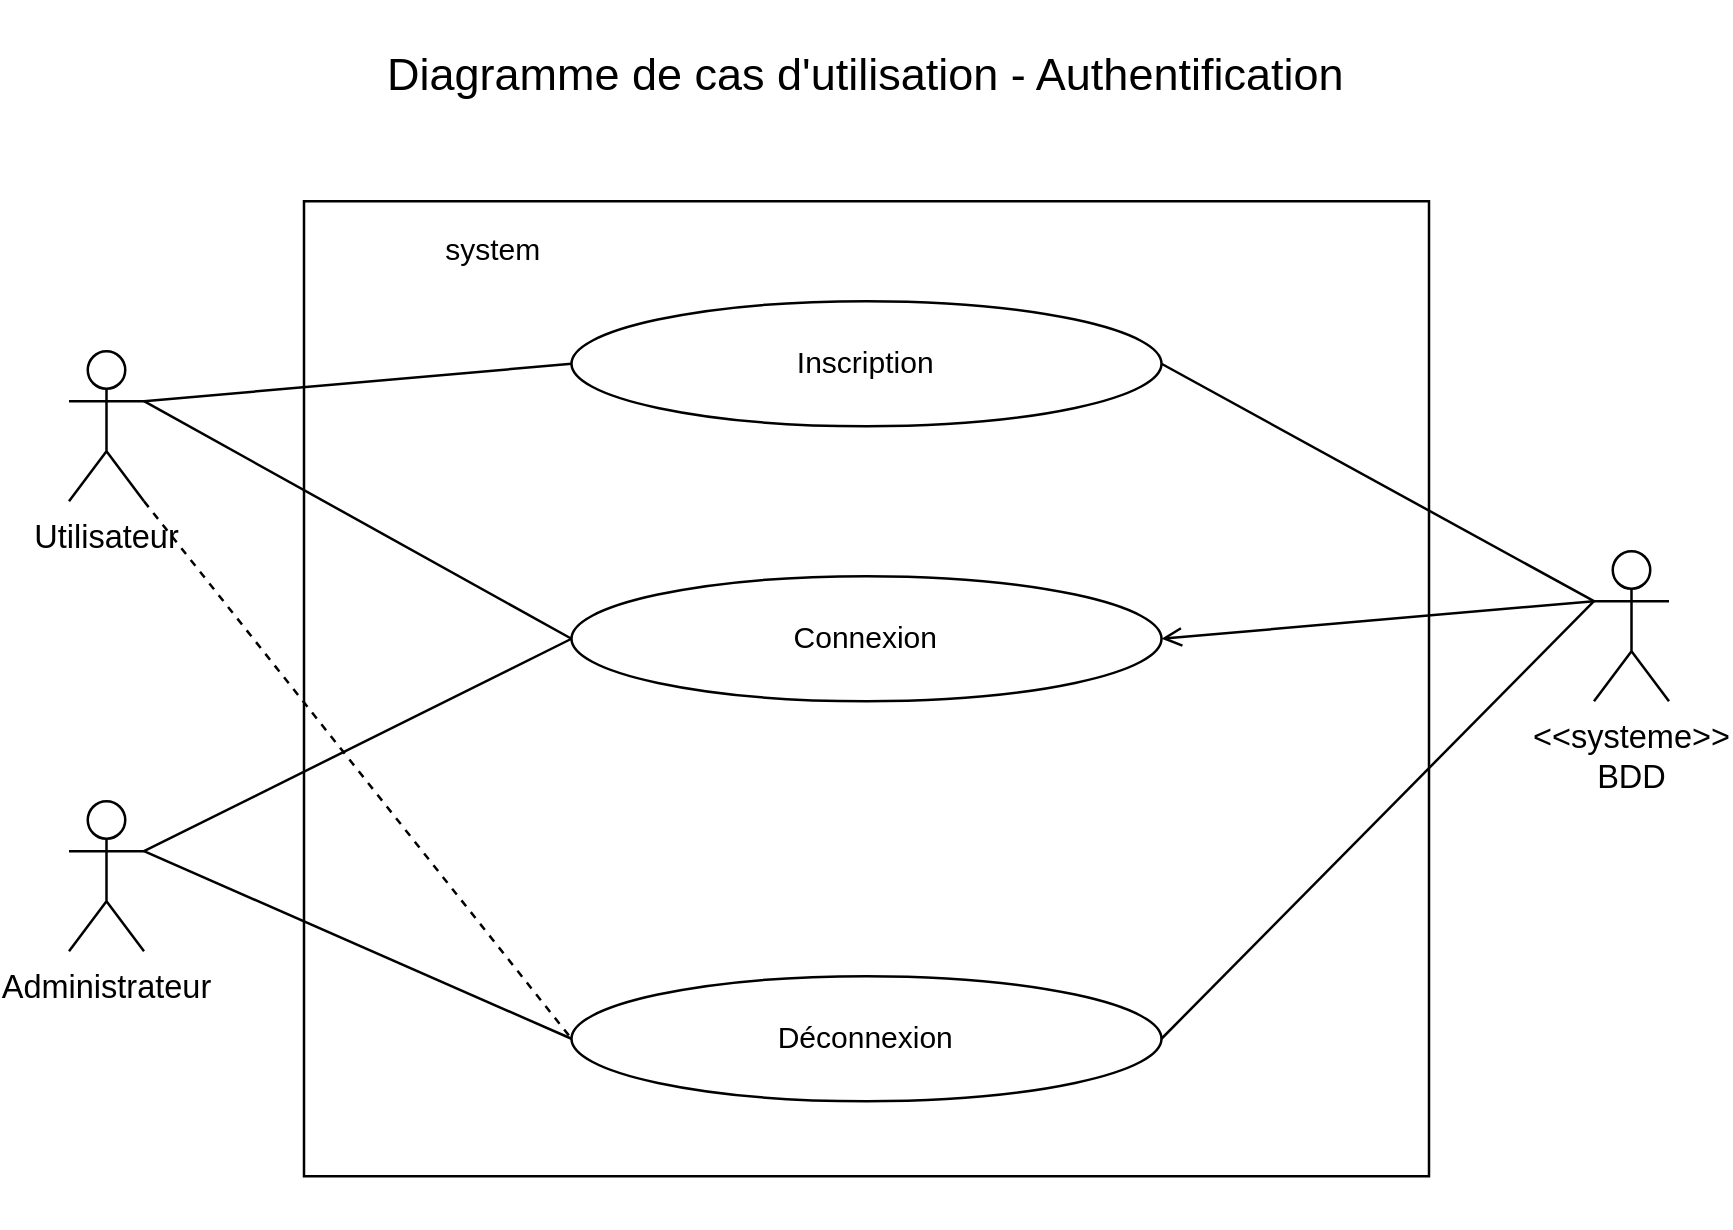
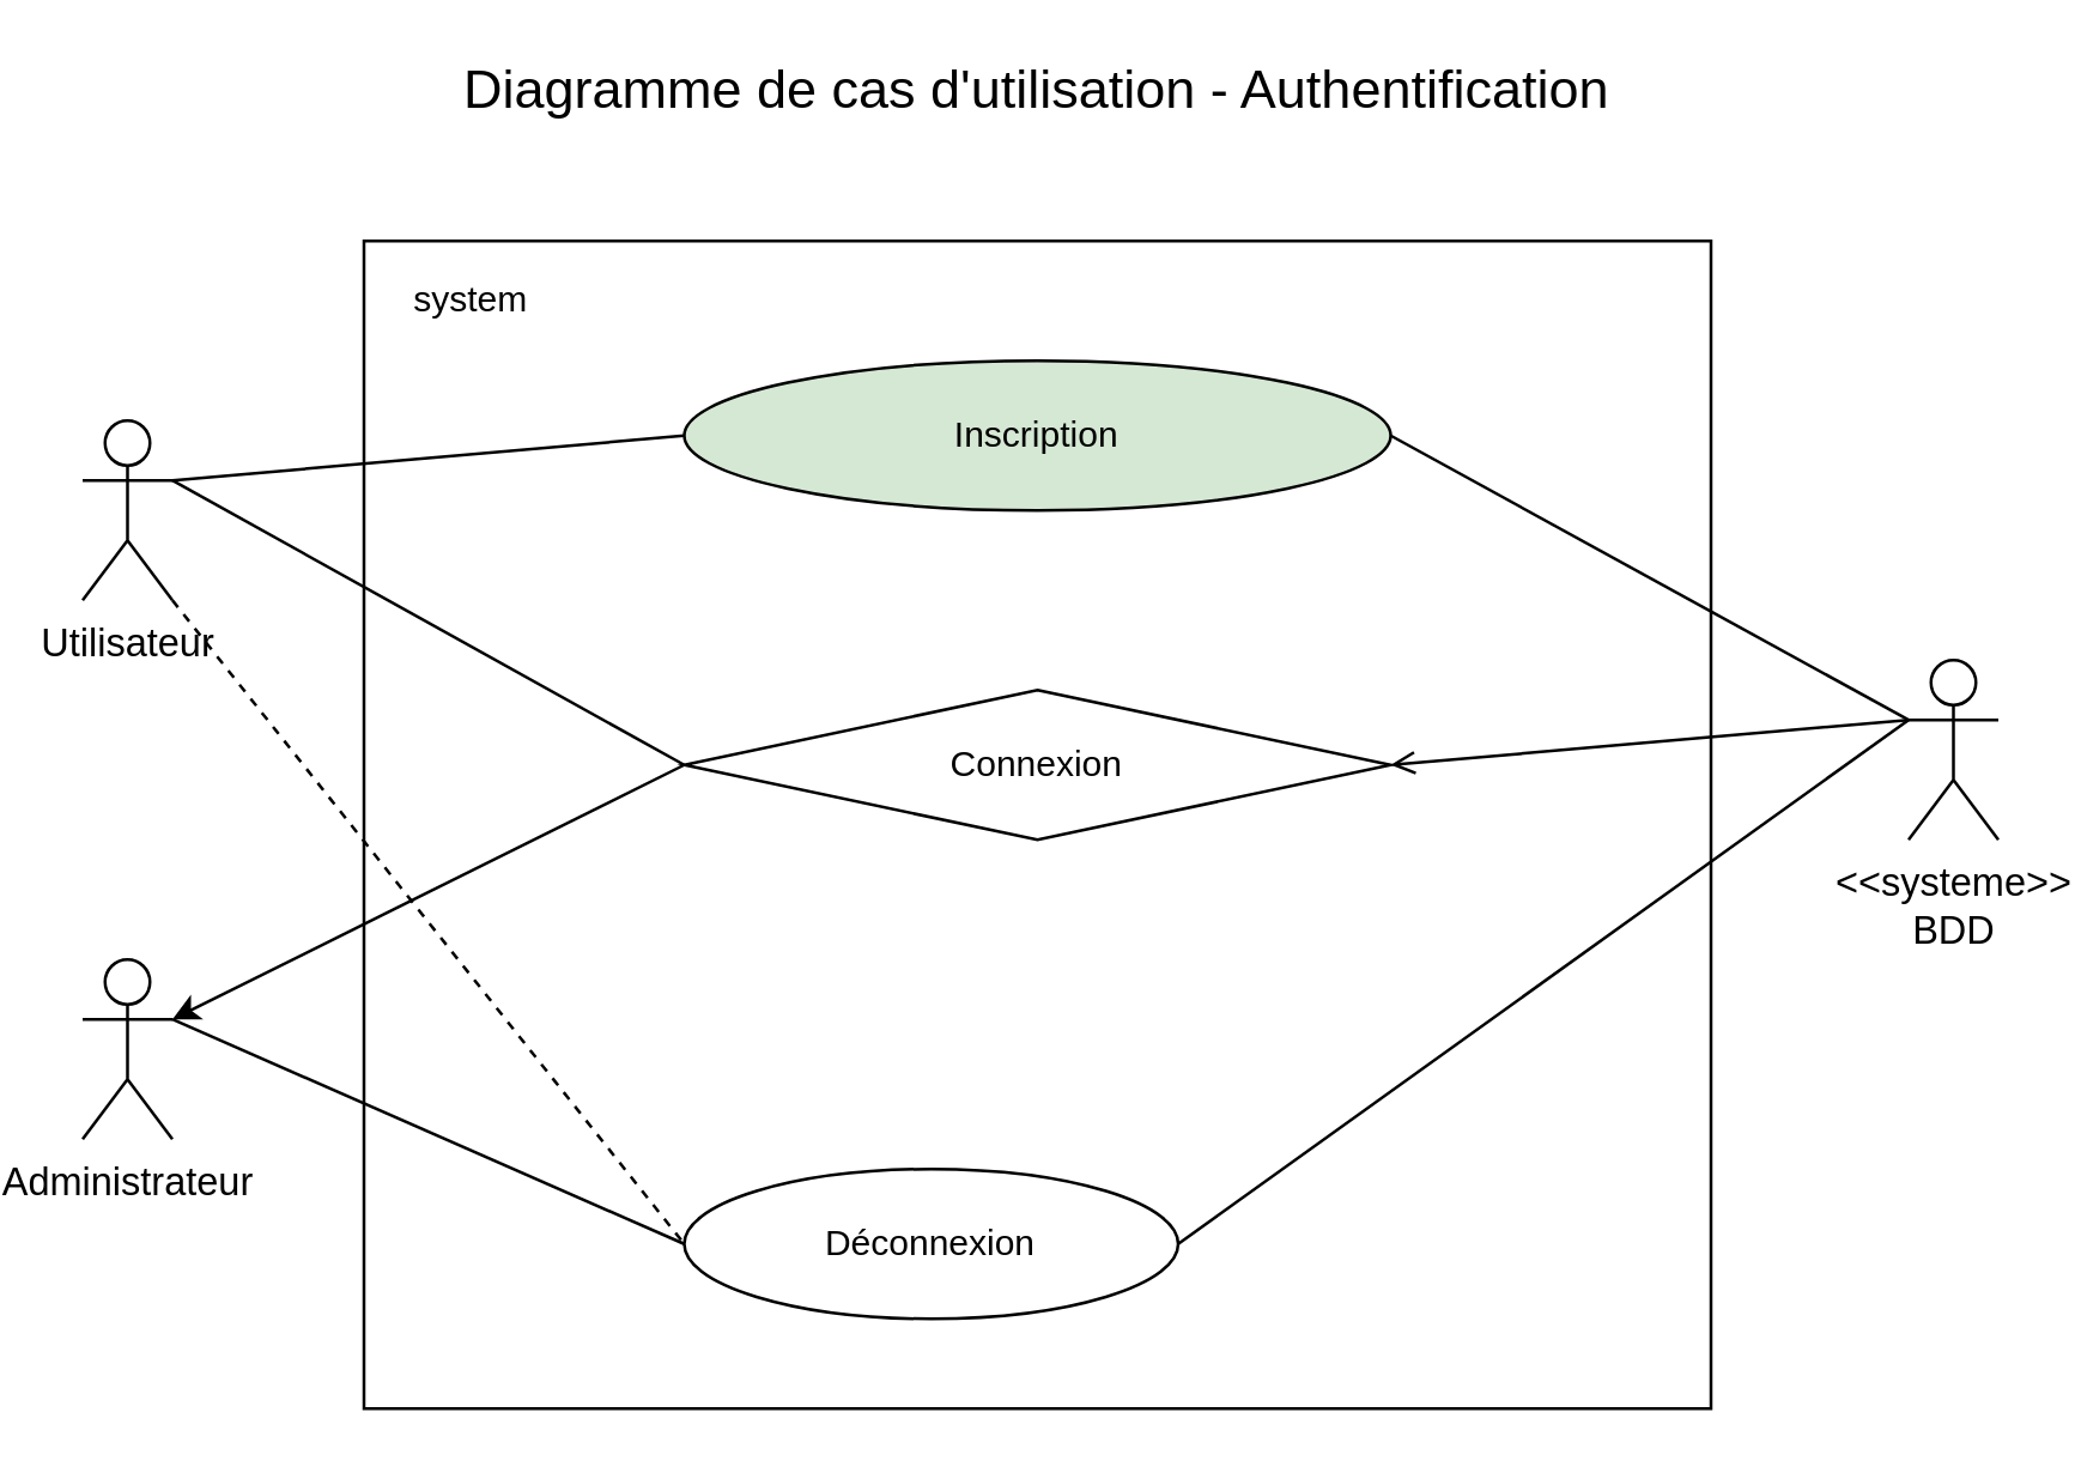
- <mxCell id="3" value="system" style="text;html=1;strokeColor=none;fillColor=none;align=center;verticalAlign=middle;whiteSpace=wrap;rounded=0;" parent="1" vertex="1"><mxGeometry x="170" y="90" width="40" height="20" as="geometry" /></mxCell>
+ <mxCell id="3" value="system" style="text;html=1;strokeColor=none;fillColor=none;align=center;verticalAlign=middle;whiteSpace=wrap;rounded=0;" parent="1" vertex="1"><mxGeometry x="130" y="90" width="40" height="20" as="geometry" /></mxCell>
- <mxCell id="8" value="Inscription" style="ellipse;whiteSpace=wrap;html=1;" parent="1" vertex="1"><mxGeometry x="221" y="120" width="236" height="50" as="geometry" /></mxCell>
+ <mxCell id="8" value="Inscription" style="ellipse;whiteSpace=wrap;html=1;fillColor=#d5e8d4;" parent="1" vertex="1"><mxGeometry x="221" y="120" width="236" height="50" as="geometry" /></mxCell>
- <mxCell id="9" value="Connexion" style="ellipse;whiteSpace=wrap;html=1;" parent="1" vertex="1"><mxGeometry x="221" y="230" width="236" height="50" as="geometry" /></mxCell>
+ <mxCell id="9" value="Connexion" style="rhombus;whiteSpace=wrap;html=1;" parent="1" vertex="1"><mxGeometry x="221" y="230" width="236" height="50" as="geometry" /></mxCell>
- <mxCell id="16" value="" style="endArrow=none;html=1;entryX=1;entryY=0.333;entryDx=0;entryDy=0;entryPerimeter=0;exitX=0;exitY=0.5;exitDx=0;exitDy=0;" parent="1" source="9" target="6" edge="1"><mxGeometry width="50" height="50" relative="1" as="geometry"><mxPoint x="-10" y="540" as="sourcePoint" /><mxPoint x="40" y="490" as="targetPoint" /></mxGeometry></mxCell>
+ <mxCell id="16" value="" style="endArrow=classic;html=1;entryX=1;entryY=0.333;entryDx=0;entryDy=0;entryPerimeter=0;exitX=0;exitY=0.5;exitDx=0;exitDy=0;" parent="1" source="9" target="6" edge="1"><mxGeometry width="50" height="50" relative="1" as="geometry"><mxPoint x="-10" y="540" as="sourcePoint" /><mxPoint x="40" y="490" as="targetPoint" /></mxGeometry></mxCell>
- <mxCell id="10" value="Déconnexion" style="ellipse;whiteSpace=wrap;html=1;" parent="1" vertex="1"><mxGeometry x="221" y="390" width="236" height="50" as="geometry" /></mxCell>
+ <mxCell id="10" value="Déconnexion" style="ellipse;whiteSpace=wrap;html=1;" parent="1" vertex="1"><mxGeometry x="221" y="390" width="165" height="50" as="geometry" /></mxCell>
